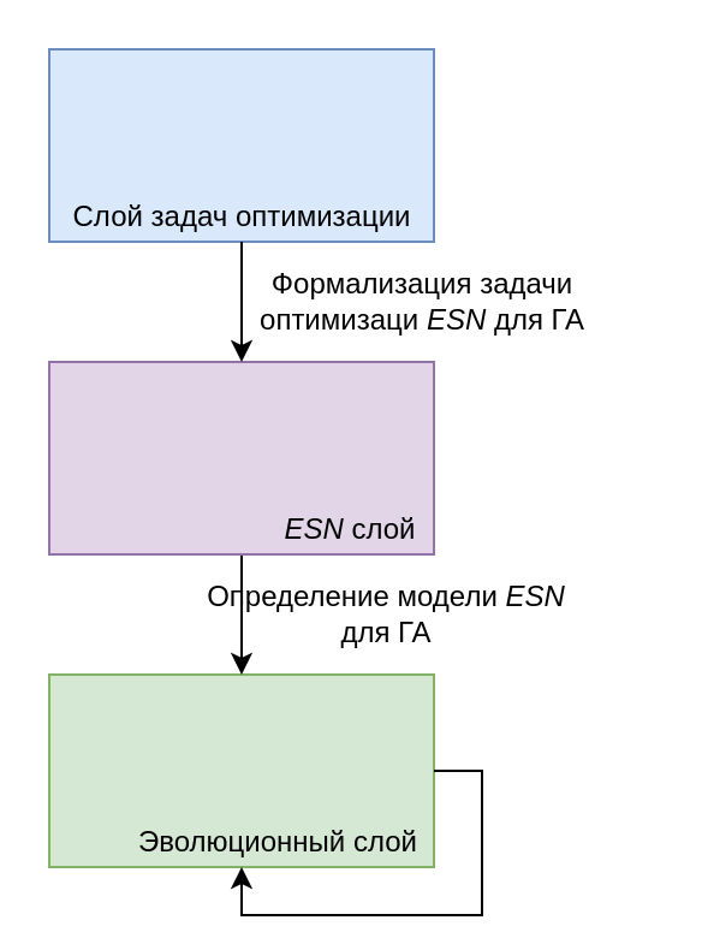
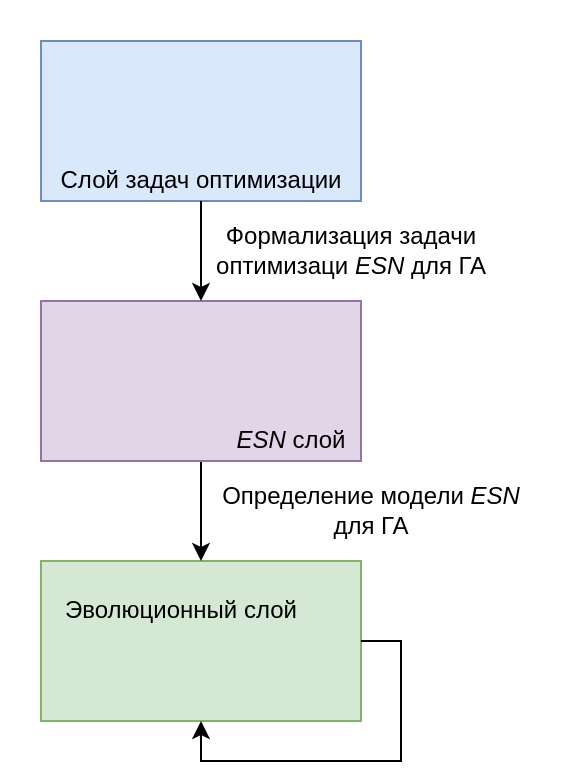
- <mxCell id="12" value="Определение модели &lt;i&gt;ESN&lt;/i&gt;&lt;br&gt;для ГА" style="text;html=1;align=center;verticalAlign=middle;resizable=0;points=[];autosize=1;strokeColor=none;fillColor=none;" vertex="1" parent="1"><mxGeometry x="75" y="240" width="170" height="30" as="geometry" /></mxCell>
+ <mxCell id="12" value="Определение модели &lt;i&gt;ESN&lt;/i&gt;&lt;br&gt;для ГА" style="text;html=1;align=center;verticalAlign=middle;resizable=0;points=[];autosize=1;strokeColor=none;fillColor=none;" vertex="1" parent="1"><mxGeometry x="100" y="240" width="170" height="30" as="geometry" /></mxCell>
- <mxCell id="3" value="Эволюционный слой" style="text;html=1;align=center;verticalAlign=middle;resizable=0;points=[];autosize=1;strokeColor=none;fillColor=none;" vertex="1" parent="1"><mxGeometry x="50" y="340" width="130" height="20" as="geometry" /></mxCell>
+ <mxCell id="3" value="Эволюционный слой" style="text;html=1;align=center;verticalAlign=middle;resizable=0;points=[];autosize=1;strokeColor=none;fillColor=none;" vertex="1" parent="1"><mxGeometry x="25" y="295" width="130" height="20" as="geometry" /></mxCell>
